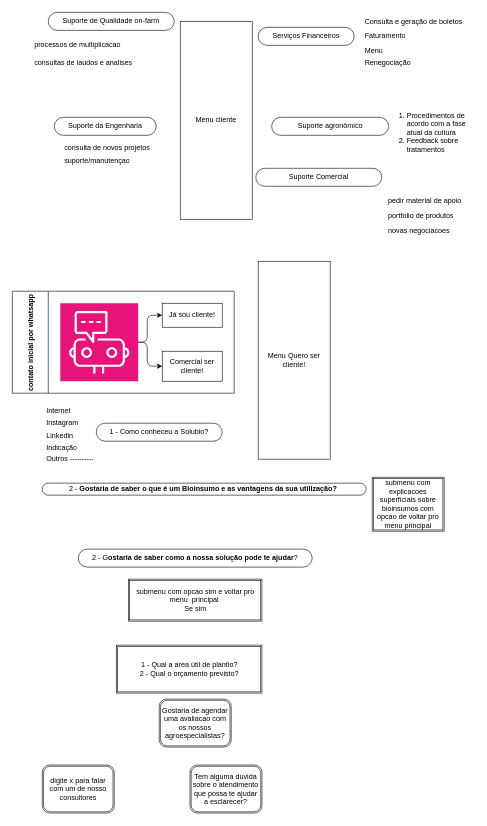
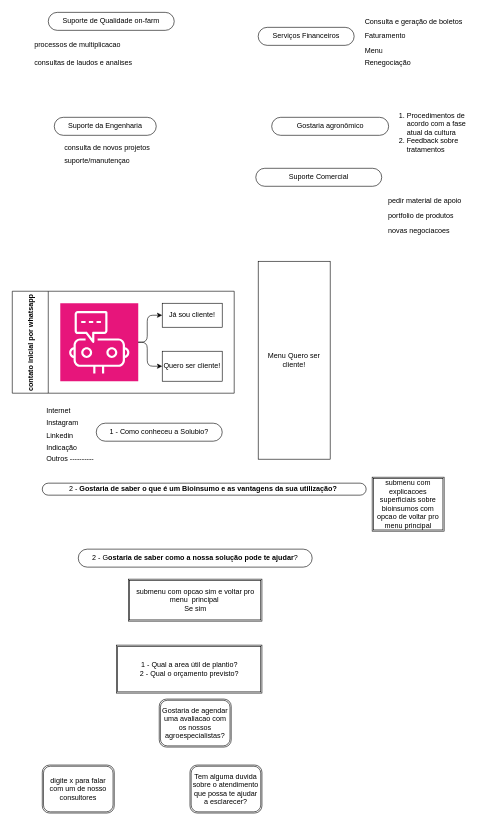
- <mxCell id="36" value="Menu cliente" style="rounded=0;whiteSpace=wrap;html=1;" vertex="1" parent="1"><mxGeometry x="300" y="35" width="120" height="330" as="geometry" /></mxCell>
- <mxCell id="9" value="Suporte agronômico" style="whiteSpace=wrap;html=1;rounded=1;arcSize=50;align=center;verticalAlign=middle;strokeWidth=1;autosize=1;spacing=4;treeFolding=1;treeMoving=1;newEdgeStyle={&quot;edgeStyle&quot;:&quot;entityRelationEdgeStyle&quot;,&quot;startArrow&quot;:&quot;none&quot;,&quot;endArrow&quot;:&quot;none&quot;,&quot;segment&quot;:10,&quot;curved&quot;:1,&quot;sourcePerimeterSpacing&quot;:0,&quot;targetPerimeterSpacing&quot;:0};" vertex="1" parent="1"><mxGeometry x="452.5" y="195" width="195" height="30" as="geometry" /></mxCell>
+ <mxCell id="9" value="Gostaria agronômico" style="whiteSpace=wrap;html=1;rounded=1;arcSize=50;align=center;verticalAlign=middle;strokeWidth=1;autosize=1;spacing=4;treeFolding=1;treeMoving=1;newEdgeStyle={&quot;edgeStyle&quot;:&quot;entityRelationEdgeStyle&quot;,&quot;startArrow&quot;:&quot;none&quot;,&quot;endArrow&quot;:&quot;none&quot;,&quot;segment&quot;:10,&quot;curved&quot;:1,&quot;sourcePerimeterSpacing&quot;:0,&quot;targetPerimeterSpacing&quot;:0};" vertex="1" parent="1"><mxGeometry x="452.5" y="195" width="195" height="30" as="geometry" /></mxCell>
- <mxCell id="6" value="Comercial ser cliente!" style="whiteSpace=wrap;html=1;" vertex="1" parent="2"><mxGeometry x="250" y="100" width="100" height="50" as="geometry" /></mxCell>
+ <mxCell id="6" value="Quero ser cliente!" style="whiteSpace=wrap;html=1;" vertex="1" parent="2"><mxGeometry x="250" y="100" width="100" height="50" as="geometry" /></mxCell>
